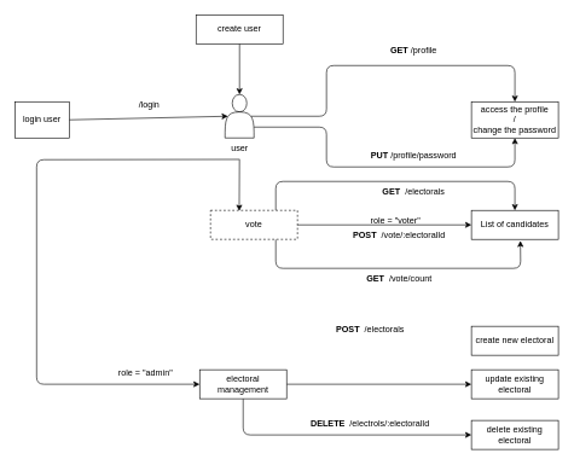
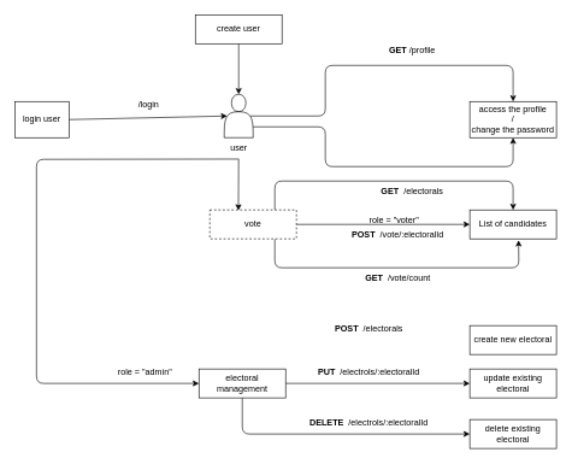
- <mxCell id="15" value="&lt;b&gt;PUT&lt;/b&gt;&amp;nbsp;/profile/password" style="text;html=1;align=center;verticalAlign=middle;resizable=0;points=[];autosize=1;strokeColor=none;fillColor=none;" vertex="1" parent="1"><mxGeometry x="500" y="200" width="140" height="30" as="geometry" /></mxCell>
+ <mxCell id="33" value="&lt;b&gt;PUT&amp;nbsp; &lt;/b&gt;/electrols/:electoralId" style="text;html=1;align=center;verticalAlign=middle;resizable=0;points=[];autosize=1;strokeColor=none;fillColor=none;" vertex="1" parent="1"><mxGeometry x="430" y="500" width="160" height="30" as="geometry" /></mxCell>
